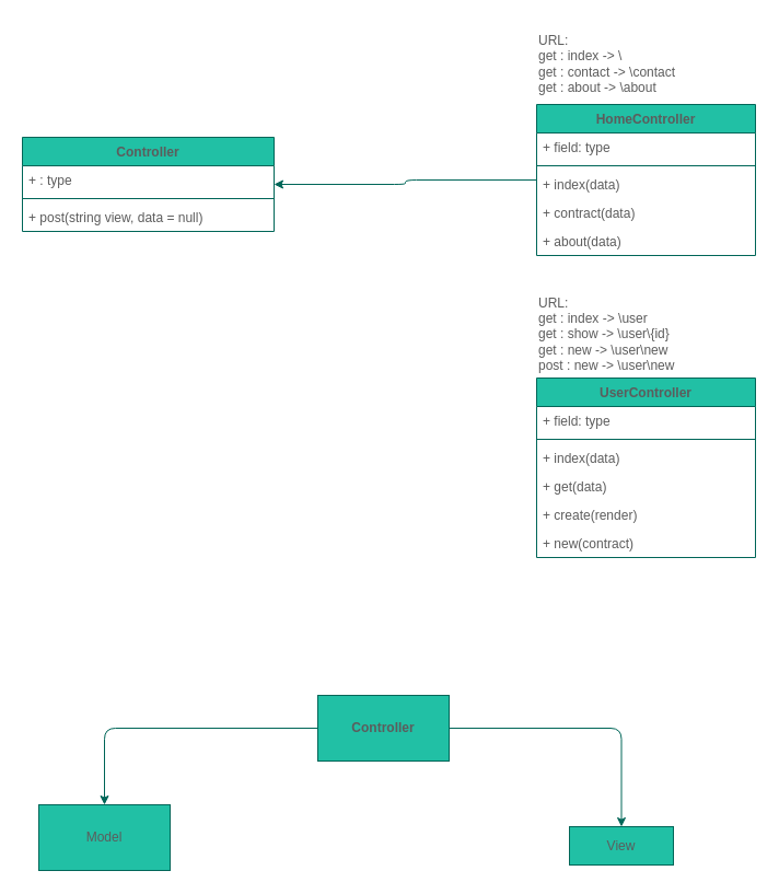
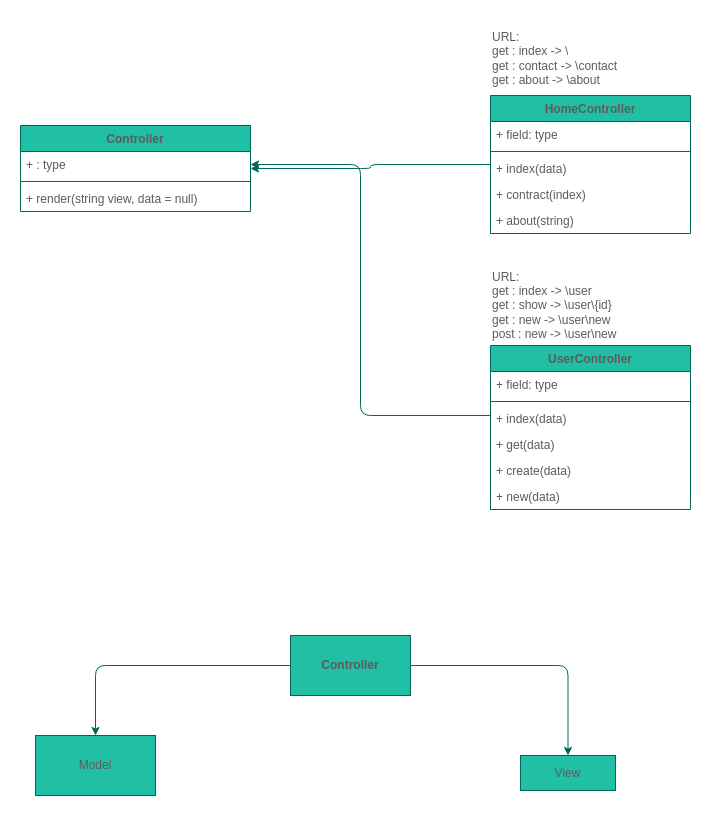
- <mxCell id="7" value="+ contract(data)" style="text;strokeColor=none;fillColor=none;align=left;verticalAlign=top;spacingLeft=4;spacingRight=4;overflow=hidden;rotatable=0;points=[[0,0.5],[1,0.5]];portConstraint=eastwest;fontColor=#5C5C5C;" vertex="1" parent="3"><mxGeometry y="86" width="200" height="26" as="geometry" /></mxCell>
+ <mxCell id="7" value="+ contract(index)" style="text;strokeColor=none;fillColor=none;align=left;verticalAlign=top;spacingLeft=4;spacingRight=4;overflow=hidden;rotatable=0;points=[[0,0.5],[1,0.5]];portConstraint=eastwest;fontColor=#5C5C5C;" vertex="1" parent="3"><mxGeometry y="86" width="200" height="26" as="geometry" /></mxCell>
- <mxCell id="12" value="+ post(string view, data = null)" style="text;strokeColor=none;fillColor=none;align=left;verticalAlign=top;spacingLeft=4;spacingRight=4;overflow=hidden;rotatable=0;points=[[0,0.5],[1,0.5]];portConstraint=eastwest;fontColor=#5C5C5C;" vertex="1" parent="9"><mxGeometry y="60" width="230" height="26" as="geometry" /></mxCell>
+ <mxCell id="12" value="+ render(string view, data = null)" style="text;strokeColor=none;fillColor=none;align=left;verticalAlign=top;spacingLeft=4;spacingRight=4;overflow=hidden;rotatable=0;points=[[0,0.5],[1,0.5]];portConstraint=eastwest;fontColor=#5C5C5C;" vertex="1" parent="9"><mxGeometry y="60" width="230" height="26" as="geometry" /></mxCell>
- <mxCell id="8" value="+ about(data)" style="text;strokeColor=none;fillColor=none;align=left;verticalAlign=top;spacingLeft=4;spacingRight=4;overflow=hidden;rotatable=0;points=[[0,0.5],[1,0.5]];portConstraint=eastwest;fontColor=#5C5C5C;" vertex="1" parent="3"><mxGeometry y="112" width="200" height="26" as="geometry" /></mxCell>
+ <mxCell id="8" value="+ about(string)" style="text;strokeColor=none;fillColor=none;align=left;verticalAlign=top;spacingLeft=4;spacingRight=4;overflow=hidden;rotatable=0;points=[[0,0.5],[1,0.5]];portConstraint=eastwest;fontColor=#5C5C5C;" vertex="1" parent="3"><mxGeometry y="112" width="200" height="26" as="geometry" /></mxCell>
+ <mxCell id="15" style="edgeStyle=orthogonalEdgeStyle;curved=0;rounded=1;sketch=0;orthogonalLoop=1;jettySize=auto;html=1;entryX=1;entryY=0.5;entryDx=0;entryDy=0;strokeColor=#006658;fillColor=#21C0A5;fontColor=#5C5C5C;" edge="1" parent="1" source="16" target="10"><mxGeometry relative="1" as="geometry"><Array as="points"><mxPoint x="360" y="415" /><mxPoint x="360" y="164" /></Array></mxGeometry></mxCell>
- <mxCell id="21" value="+ create(render)" style="text;strokeColor=none;fillColor=none;align=left;verticalAlign=top;spacingLeft=4;spacingRight=4;overflow=hidden;rotatable=0;points=[[0,0.5],[1,0.5]];portConstraint=eastwest;fontColor=#5C5C5C;" vertex="1" parent="16"><mxGeometry y="112" width="200" height="26" as="geometry" /></mxCell>
+ <mxCell id="21" value="+ create(data)" style="text;strokeColor=none;fillColor=none;align=left;verticalAlign=top;spacingLeft=4;spacingRight=4;overflow=hidden;rotatable=0;points=[[0,0.5],[1,0.5]];portConstraint=eastwest;fontColor=#5C5C5C;" vertex="1" parent="16"><mxGeometry y="112" width="200" height="26" as="geometry" /></mxCell>
- <mxCell id="22" value="+ new(contract)" style="text;strokeColor=none;fillColor=none;align=left;verticalAlign=top;spacingLeft=4;spacingRight=4;overflow=hidden;rotatable=0;points=[[0,0.5],[1,0.5]];portConstraint=eastwest;fontColor=#5C5C5C;" vertex="1" parent="16"><mxGeometry y="138" width="200" height="26" as="geometry" /></mxCell>
+ <mxCell id="22" value="+ new(data)" style="text;strokeColor=none;fillColor=none;align=left;verticalAlign=top;spacingLeft=4;spacingRight=4;overflow=hidden;rotatable=0;points=[[0,0.5],[1,0.5]];portConstraint=eastwest;fontColor=#5C5C5C;" vertex="1" parent="16"><mxGeometry y="138" width="200" height="26" as="geometry" /></mxCell>
